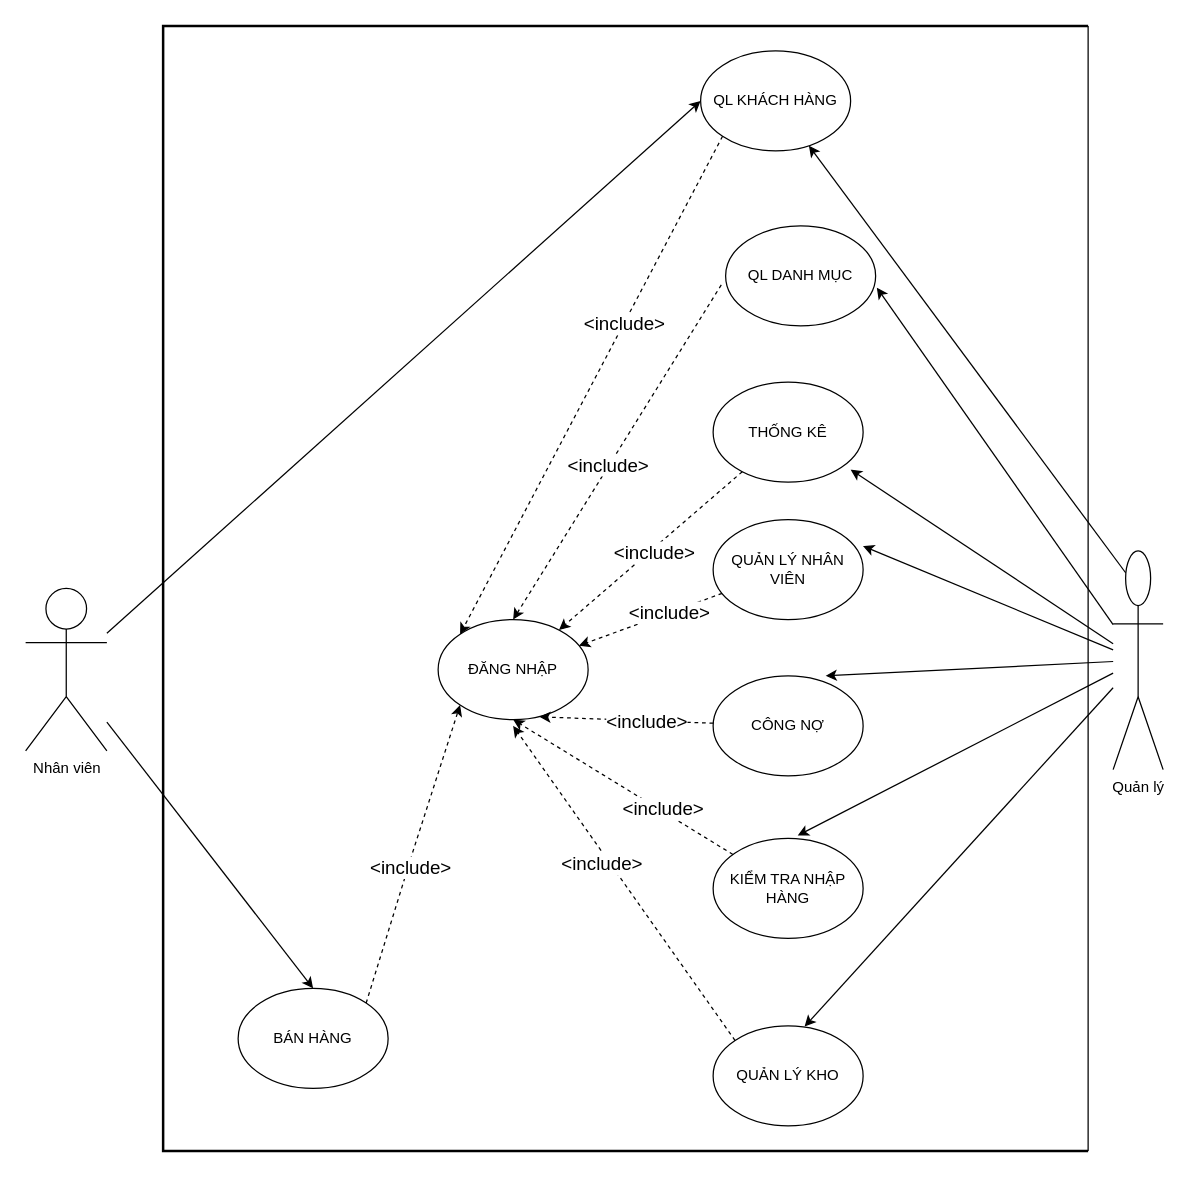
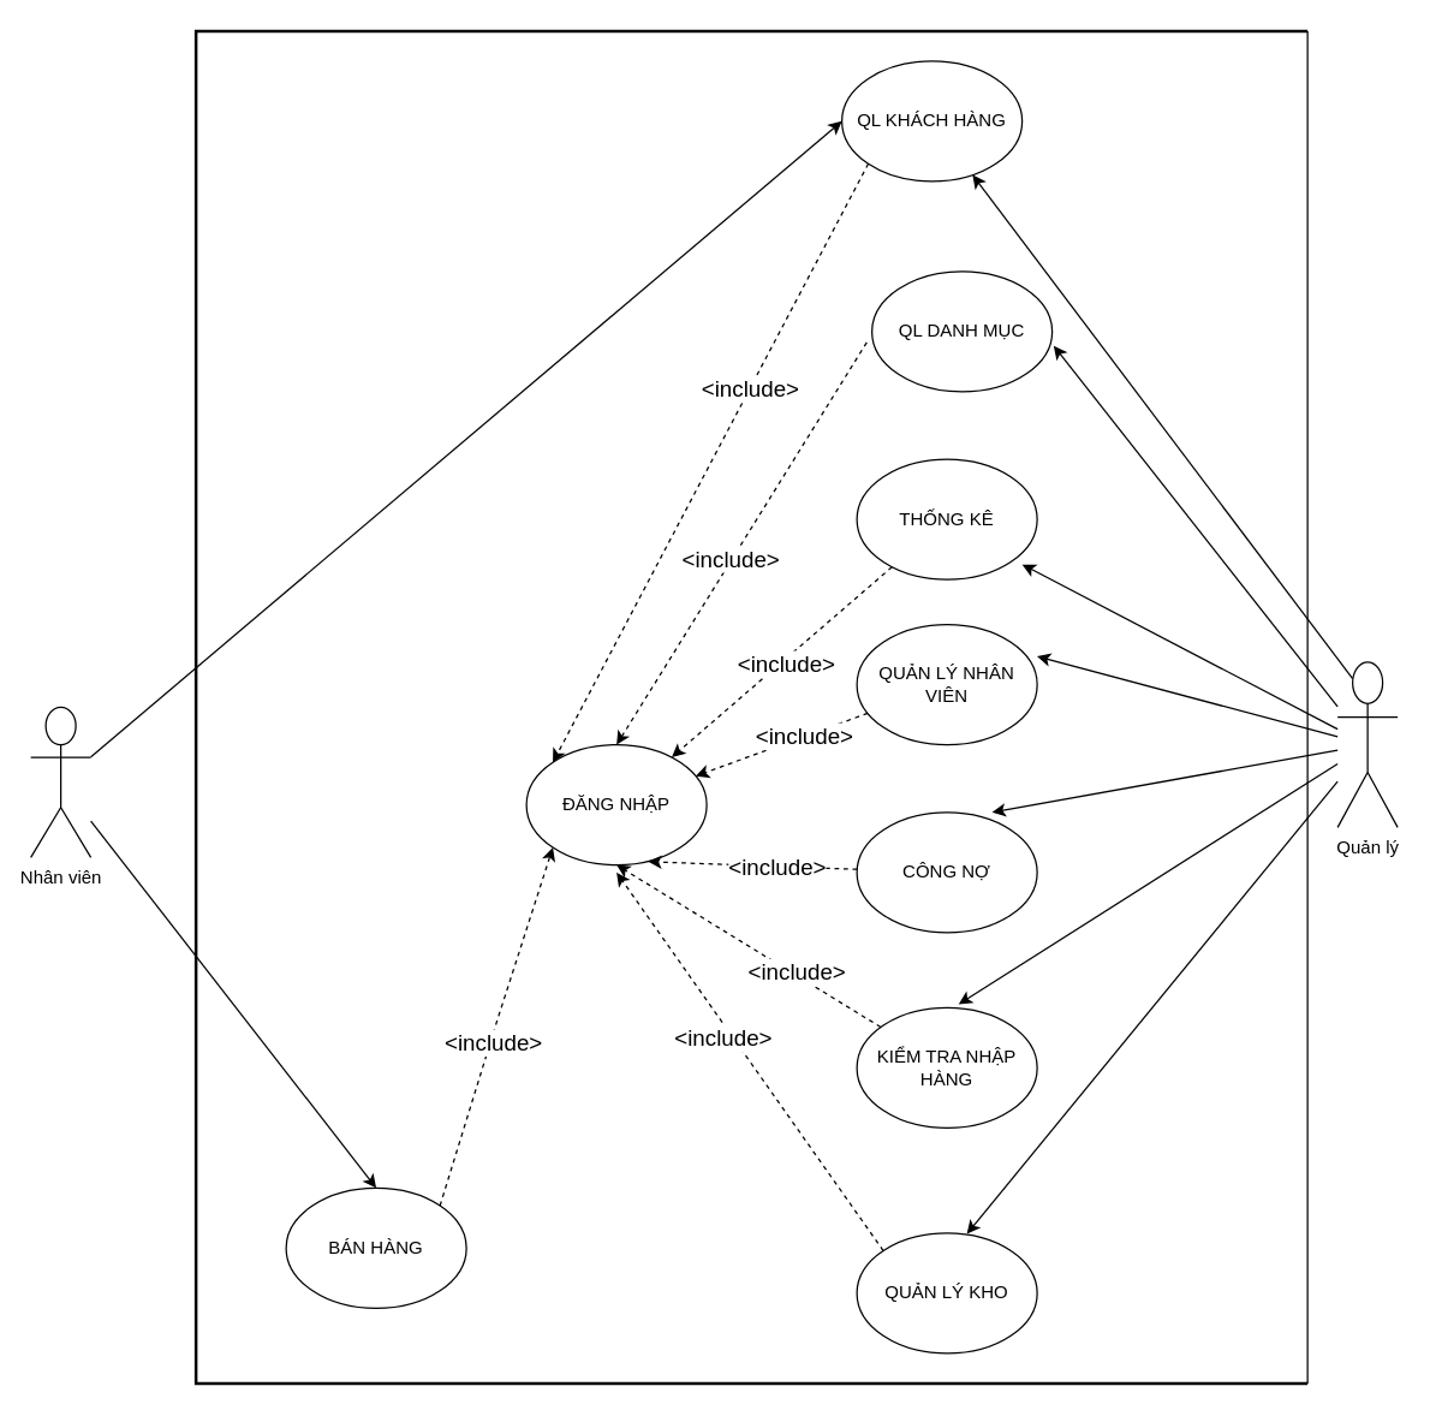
- <mxCell id="11" value="Quản lý" style="shape=umlActor;verticalLabelPosition=bottom;verticalAlign=top;html=1;outlineConnect=0;" vertex="1" parent="1"><mxGeometry x="890" y="440" width="40" height="175" as="geometry" /></mxCell>
+ <mxCell id="11" value="Quản lý" style="shape=umlActor;verticalLabelPosition=bottom;verticalAlign=top;html=1;outlineConnect=0;" vertex="1" parent="1"><mxGeometry x="890" y="440" width="40" height="110" as="geometry" /></mxCell>
- <mxCell id="4" value="Nhân viên" style="shape=umlActor;verticalLabelPosition=bottom;verticalAlign=top;html=1;outlineConnect=0;" vertex="1" parent="1"><mxGeometry x="20" y="470" width="65" height="130" as="geometry" /></mxCell>
+ <mxCell id="4" value="Nhân viên" style="shape=umlActor;verticalLabelPosition=bottom;verticalAlign=top;html=1;outlineConnect=0;" vertex="1" parent="1"><mxGeometry x="20" y="470" width="40" height="100" as="geometry" /></mxCell>
